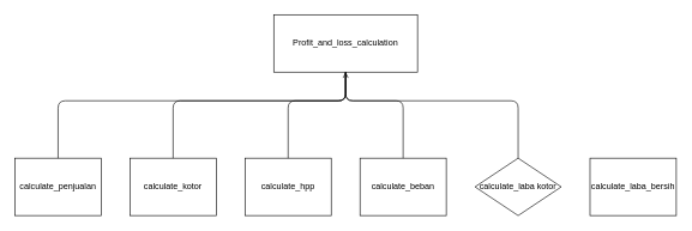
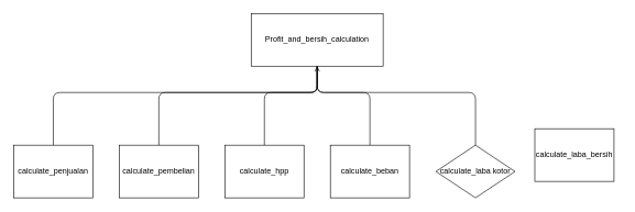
- <mxCell id="2" value="Profit_and_loss_calculation" style="rounded=0;whiteSpace=wrap;html=1;" vertex="1" parent="1"><mxGeometry x="380" y="20" width="200" height="80" as="geometry" /></mxCell>
+ <mxCell id="2" value="Profit_and_bersih_calculation" style="rounded=0;whiteSpace=wrap;html=1;" vertex="1" parent="1"><mxGeometry x="380" y="20" width="200" height="80" as="geometry" /></mxCell>
- <mxCell id="4" value="calculate_kotor" style="rounded=0;whiteSpace=wrap;html=1;" vertex="1" parent="1"><mxGeometry x="180" y="220" width="120" height="80" as="geometry" /></mxCell>
+ <mxCell id="4" value="calculate_pembelian" style="rounded=0;whiteSpace=wrap;html=1;" vertex="1" parent="1"><mxGeometry x="180" y="220" width="120" height="80" as="geometry" /></mxCell>
- <mxCell id="8" value="&lt;span&gt;calculate_laba_bersih&lt;/span&gt;" style="rounded=0;whiteSpace=wrap;html=1;" vertex="1" parent="1"><mxGeometry x="820" y="220" width="120" height="80" as="geometry" /></mxCell>
+ <mxCell id="8" value="&lt;span&gt;calculate_laba_bersih&lt;/span&gt;" style="rounded=0;whiteSpace=wrap;html=1;" vertex="1" parent="1"><mxGeometry x="810" y="195" width="120" height="80" as="geometry" /></mxCell>
